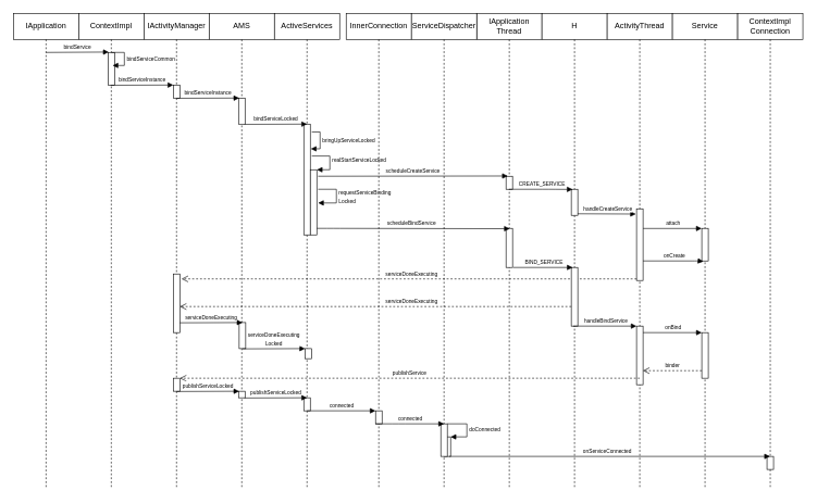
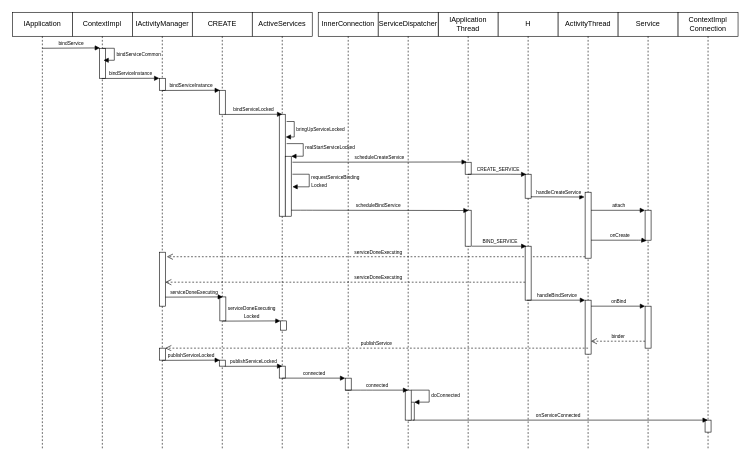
- <mxCell id="9" value="AMS" style="shape=umlLifeline;perimeter=lifelinePerimeter;whiteSpace=wrap;html=1;container=1;collapsible=0;recursiveResize=0;outlineConnect=0;" parent="1" vertex="1"><mxGeometry x="320" y="20" width="100" height="730" as="geometry" /></mxCell>
+ <mxCell id="9" value="CREATE" style="shape=umlLifeline;perimeter=lifelinePerimeter;whiteSpace=wrap;html=1;container=1;collapsible=0;recursiveResize=0;outlineConnect=0;" parent="1" vertex="1"><mxGeometry x="320" y="20" width="100" height="730" as="geometry" /></mxCell>
